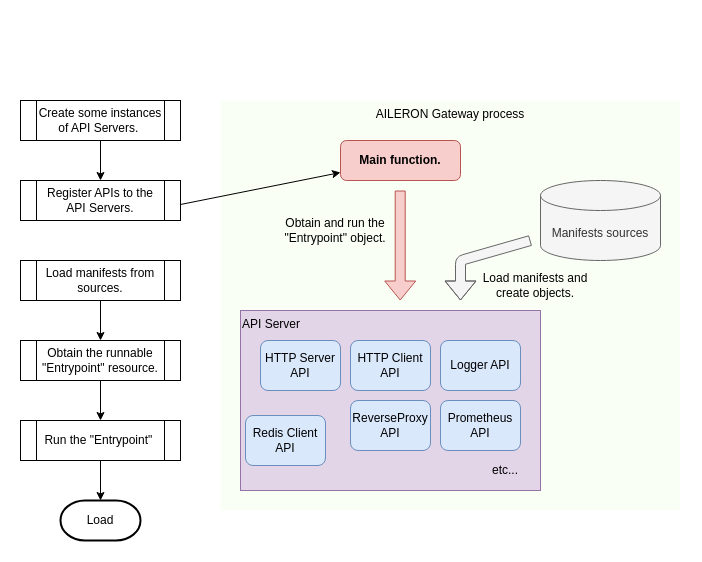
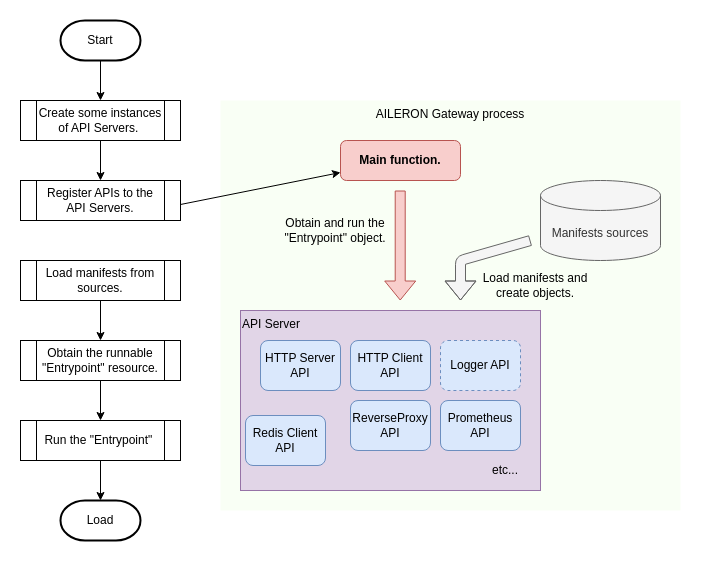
+ <mxCell id="6" value="Start" style="strokeWidth=2;html=1;shape=mxgraph.flowchart.terminator;whiteSpace=wrap;" vertex="1" parent="1"><mxGeometry x="60" y="20" width="80" height="40" as="geometry" /></mxCell>
+ <mxCell id="5" style="edgeStyle=none;html=1;exitX=0.5;exitY=1;exitDx=0;exitDy=0;exitPerimeter=0;entryX=0.5;entryY=0;entryDx=0;entryDy=0;" edge="1" parent="1" source="6" target="9"><mxGeometry relative="1" as="geometry" /></mxCell>
- <mxCell id="19" value="Logger API" style="rounded=1;whiteSpace=wrap;html=1;fillColor=#dae8fc;strokeColor=#6c8ebf;" vertex="1" parent="1"><mxGeometry x="440" y="340" width="80" height="50" as="geometry" /></mxCell>
+ <mxCell id="19" value="Logger API" style="rounded=1;whiteSpace=wrap;html=1;fillColor=#dae8fc;strokeColor=#6c8ebf;dashed=1;" vertex="1" parent="1"><mxGeometry x="440" y="340" width="80" height="50" as="geometry" /></mxCell>
